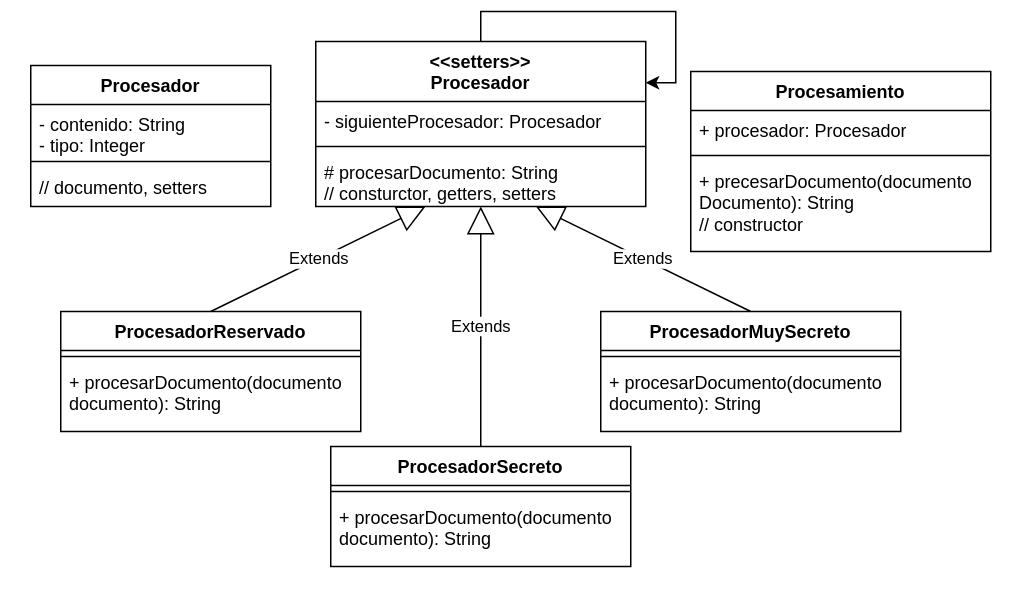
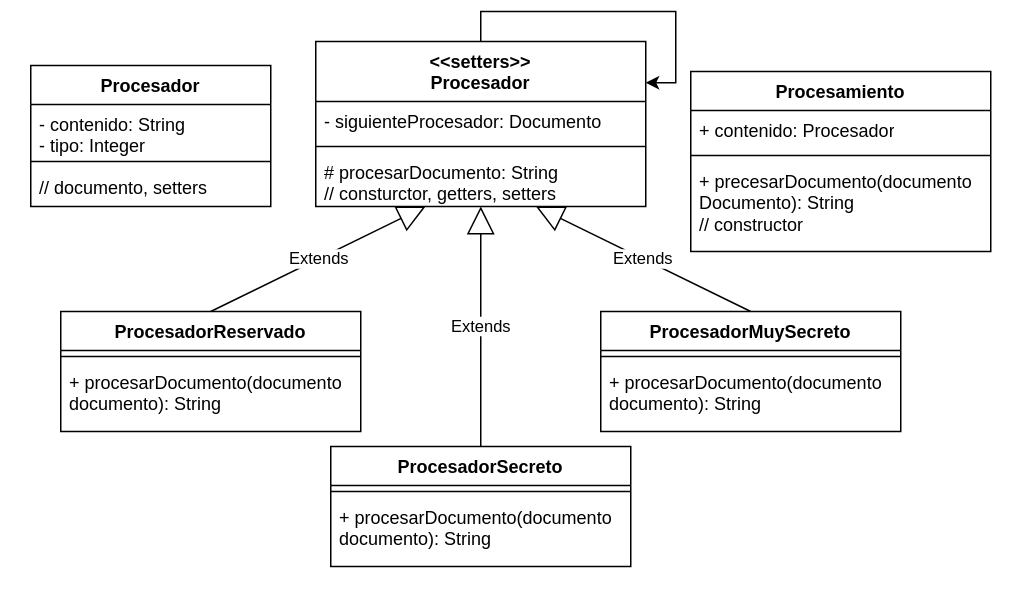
- <mxCell id="3" value="- siguienteProcesador: Procesador" style="text;strokeColor=none;fillColor=none;align=left;verticalAlign=top;spacingLeft=4;spacingRight=4;overflow=hidden;rotatable=0;points=[[0,0.5],[1,0.5]];portConstraint=eastwest;whiteSpace=wrap;html=1;" vertex="1" parent="2"><mxGeometry y="40" width="220" height="26" as="geometry" /></mxCell>
+ <mxCell id="3" value="- siguienteProcesador: Documento" style="text;strokeColor=none;fillColor=none;align=left;verticalAlign=top;spacingLeft=4;spacingRight=4;overflow=hidden;rotatable=0;points=[[0,0.5],[1,0.5]];portConstraint=eastwest;whiteSpace=wrap;html=1;" vertex="1" parent="2"><mxGeometry y="40" width="220" height="26" as="geometry" /></mxCell>
- <mxCell id="20" value="+ procesador: Procesador" style="text;strokeColor=none;fillColor=none;align=left;verticalAlign=top;spacingLeft=4;spacingRight=4;overflow=hidden;rotatable=0;points=[[0,0.5],[1,0.5]];portConstraint=eastwest;whiteSpace=wrap;html=1;" vertex="1" parent="19"><mxGeometry y="26" width="200" height="26" as="geometry" /></mxCell>
+ <mxCell id="20" value="+ contenido: Procesador" style="text;strokeColor=none;fillColor=none;align=left;verticalAlign=top;spacingLeft=4;spacingRight=4;overflow=hidden;rotatable=0;points=[[0,0.5],[1,0.5]];portConstraint=eastwest;whiteSpace=wrap;html=1;" vertex="1" parent="19"><mxGeometry y="26" width="200" height="26" as="geometry" /></mxCell>
